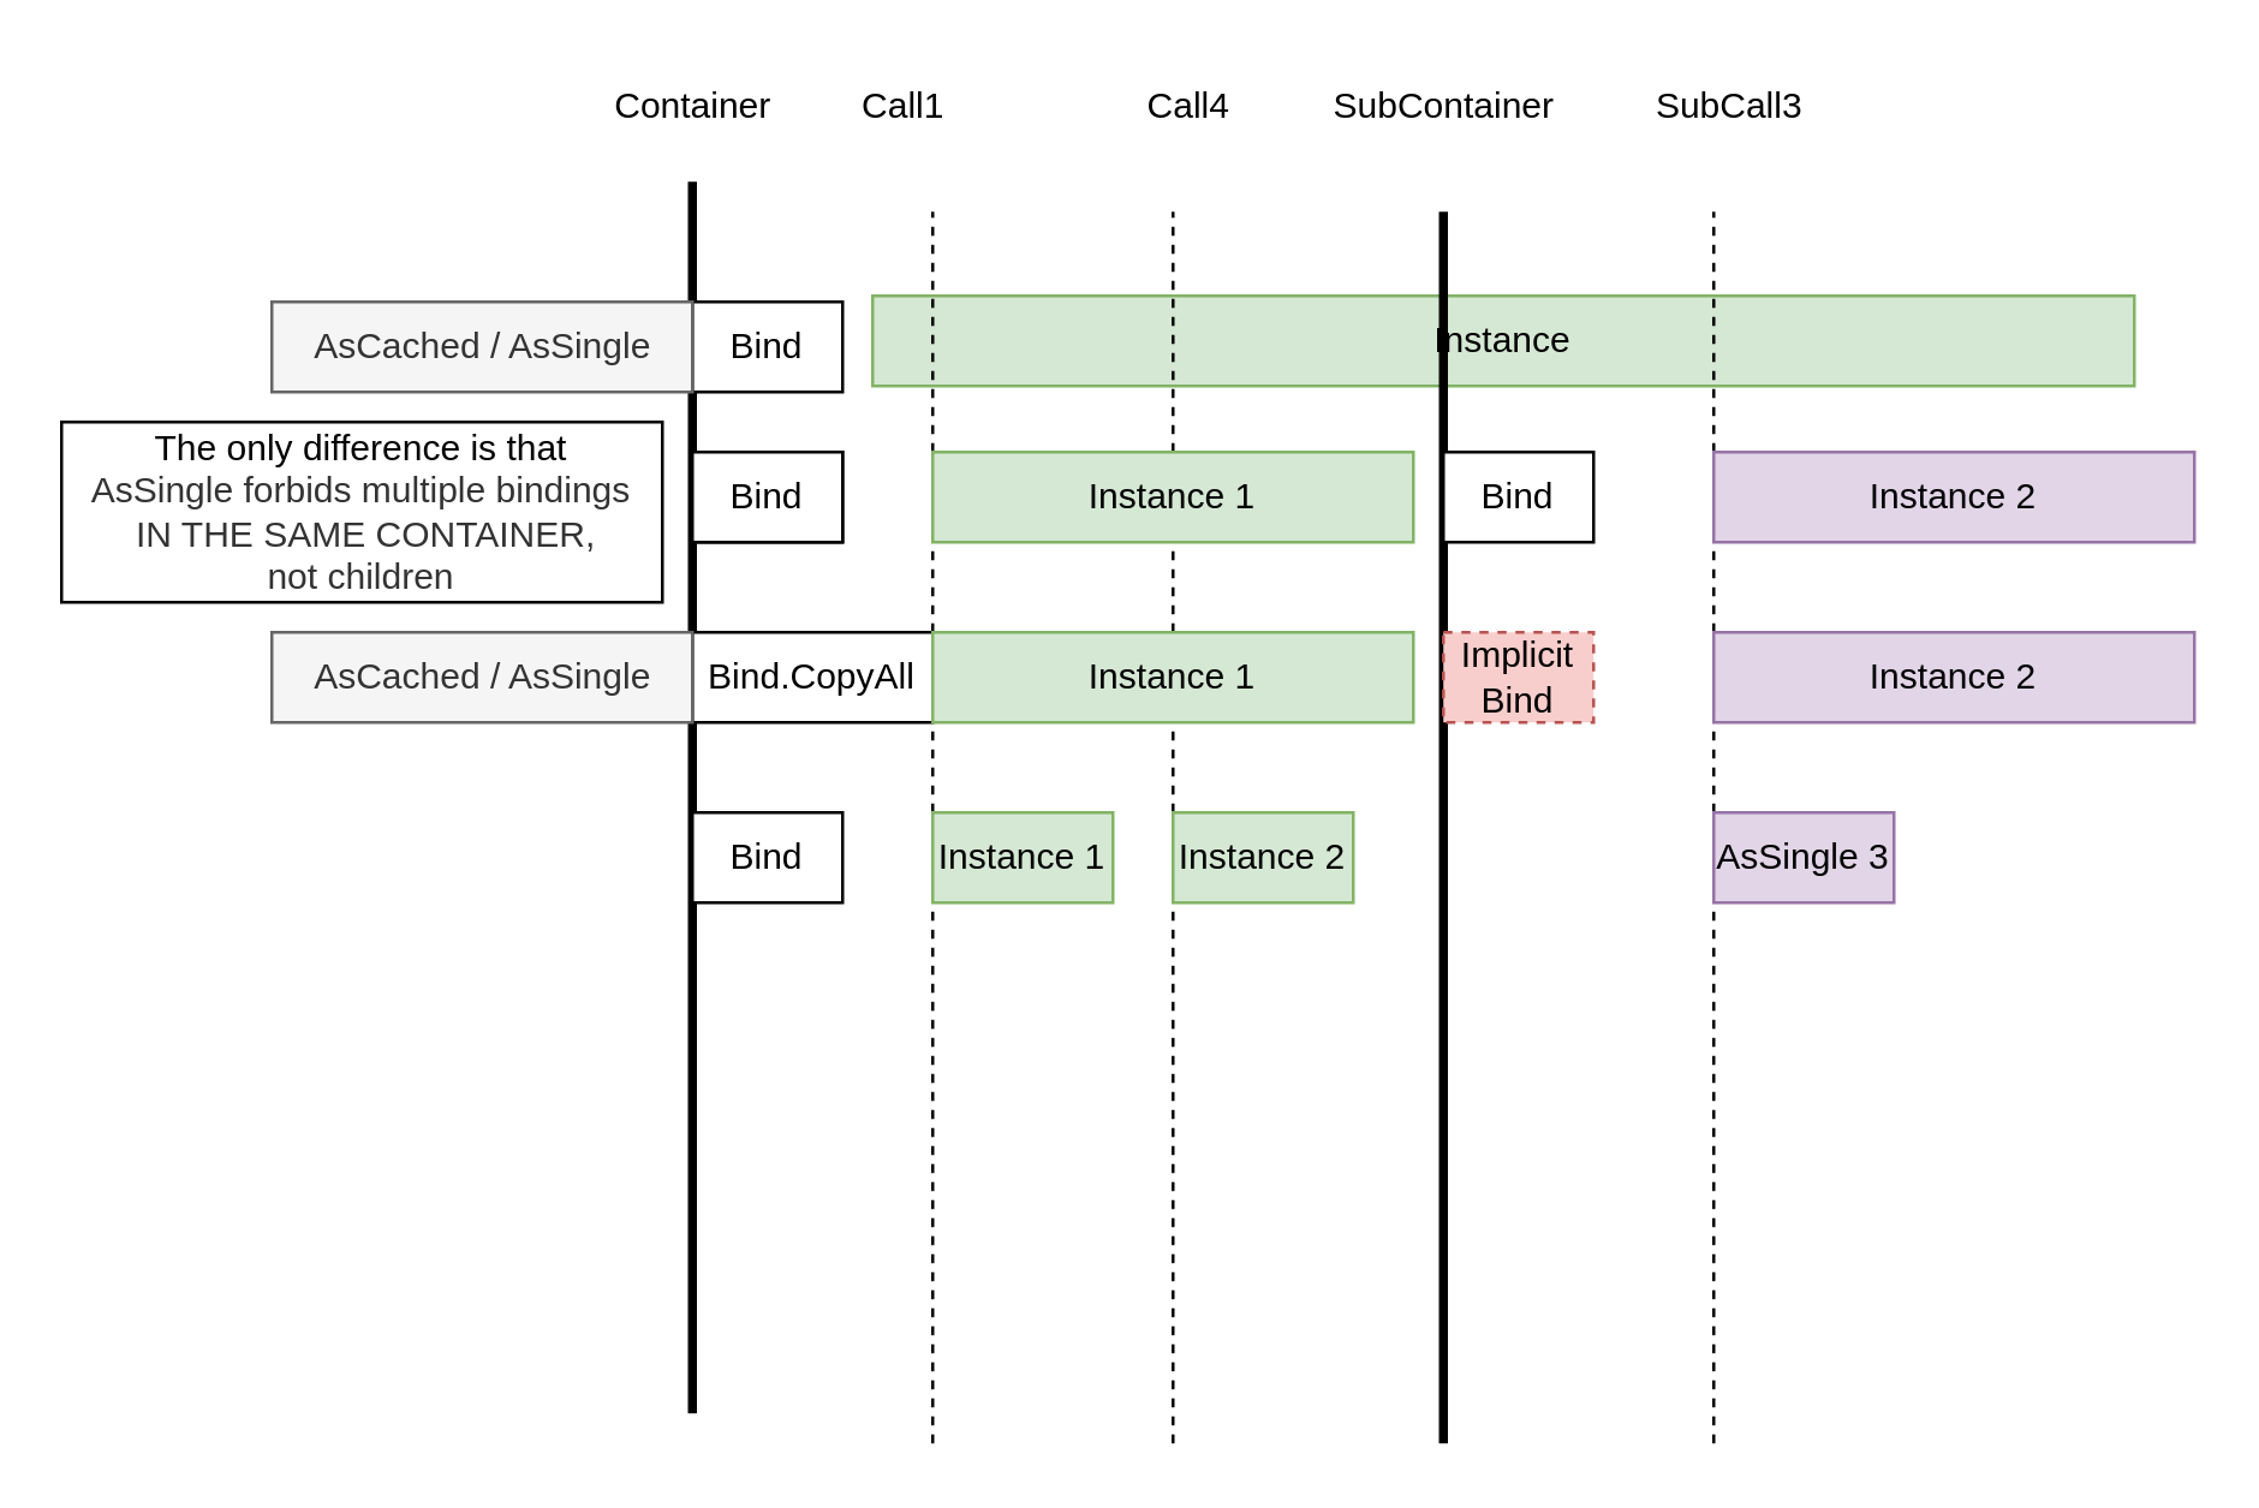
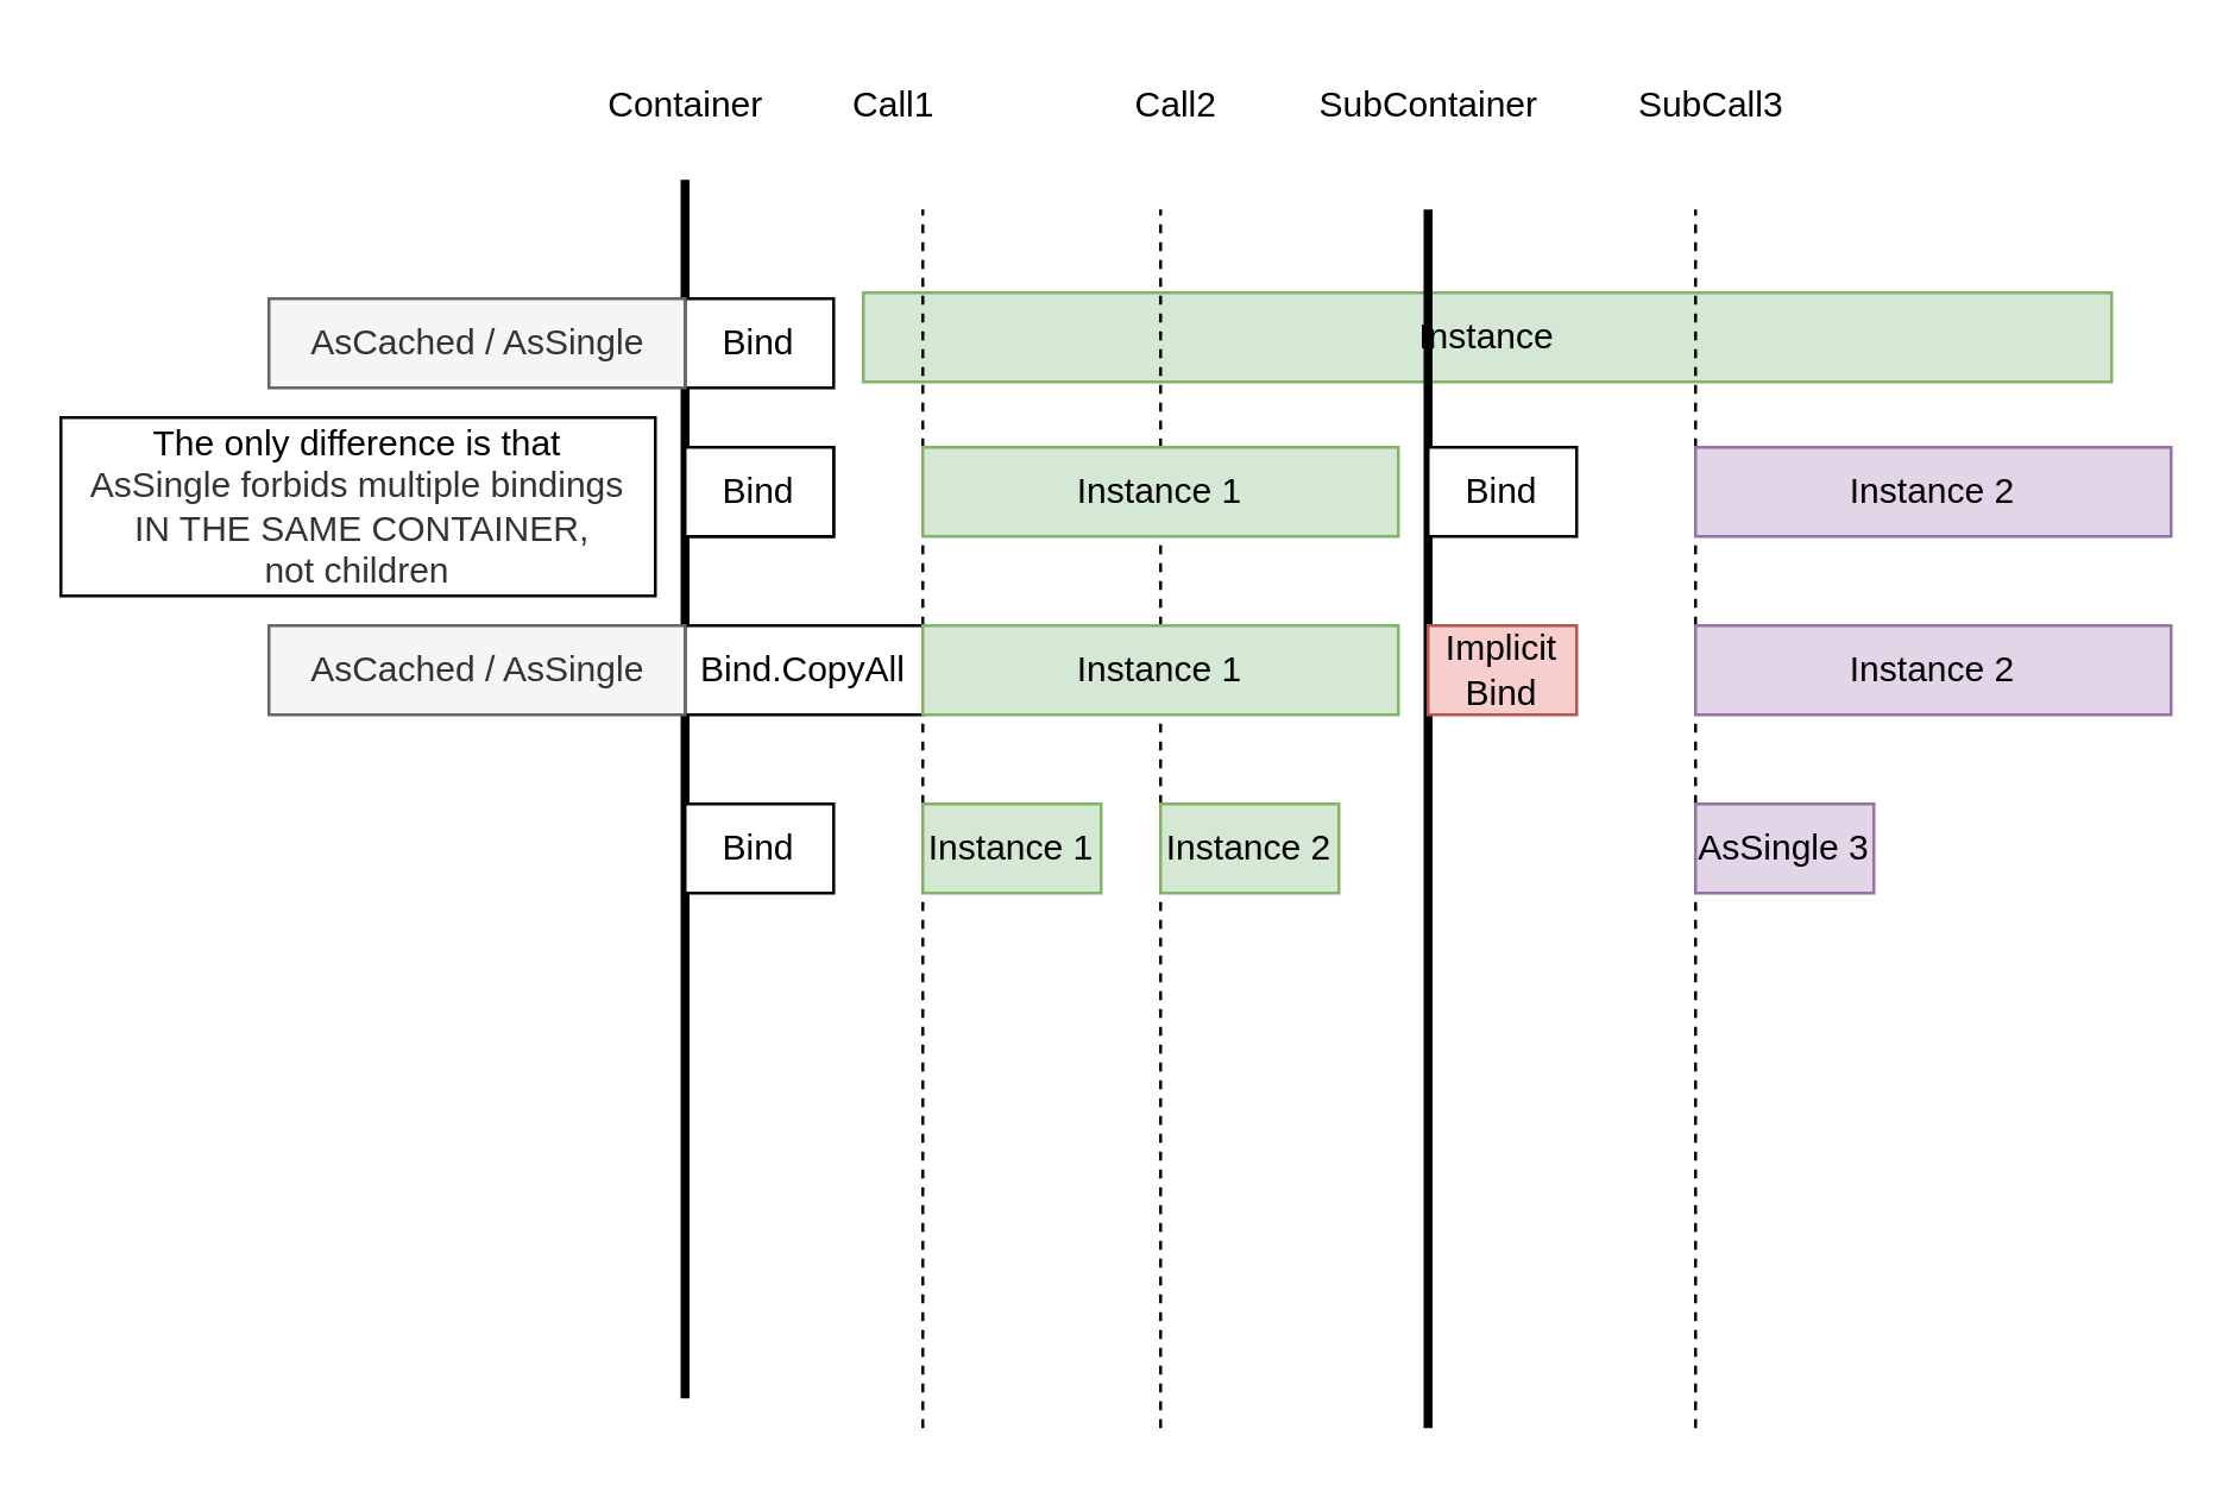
- <mxCell id="9" value="Call4" style="text;html=1;align=center;verticalAlign=middle;resizable=0;points=[];autosize=1;strokeColor=none;fillColor=none;" vertex="1" parent="1"><mxGeometry x="370" y="20" width="50" height="30" as="geometry" /></mxCell>
+ <mxCell id="9" value="Call2" style="text;html=1;align=center;verticalAlign=middle;resizable=0;points=[];autosize=1;strokeColor=none;fillColor=none;" vertex="1" parent="1"><mxGeometry x="370" y="20" width="50" height="30" as="geometry" /></mxCell>
- <mxCell id="26" value="Implicit Bind" style="rounded=0;whiteSpace=wrap;html=1;fillColor=#f8cecc;strokeColor=#b85450;dashed=1;" vertex="1" parent="1"><mxGeometry x="480" y="210" width="50" height="30" as="geometry" /></mxCell>
+ <mxCell id="26" value="Implicit Bind" style="rounded=0;whiteSpace=wrap;html=1;fillColor=#f8cecc;strokeColor=#b85450;" vertex="1" parent="1"><mxGeometry x="480" y="210" width="50" height="30" as="geometry" /></mxCell>
